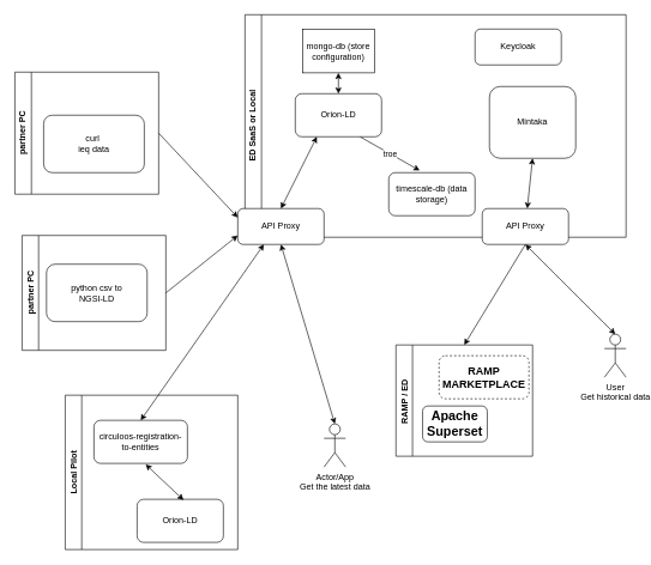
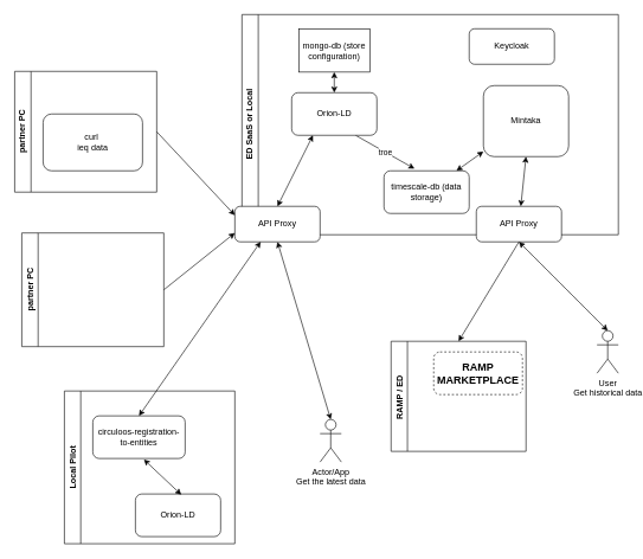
+ <mxCell id="3" style="edgeStyle=none;html=1;startArrow=classic;startFill=1;" parent="2" source="4" target="5" edge="1"><mxGeometry relative="1" as="geometry" /></mxCell>
- <mxCell id="24" value="python csv to &lt;br&gt;NGSI-LD" style="rounded=1;whiteSpace=wrap;html=1;" parent="23" vertex="1"><mxGeometry x="34" y="40" width="140" height="80" as="geometry" /></mxCell>
- <mxCell id="16" value="&lt;h2 data-ved=&quot;2ahUKEwiqjumD2MqCAxUdgf0HHfErBAQQ3B0oAXoECFwQEQ&quot; data-attrid=&quot;title&quot; data-local-attribute=&quot;d3bn&quot; class=&quot;qrShPb pXs6bb PZPZlf q8U8x aTI8gc&quot;&gt;Apache Superset&lt;/h2&gt;" style="rounded=1;whiteSpace=wrap;html=1;" parent="15" vertex="1"><mxGeometry x="37" y="85" width="90" height="50" as="geometry" /></mxCell>
